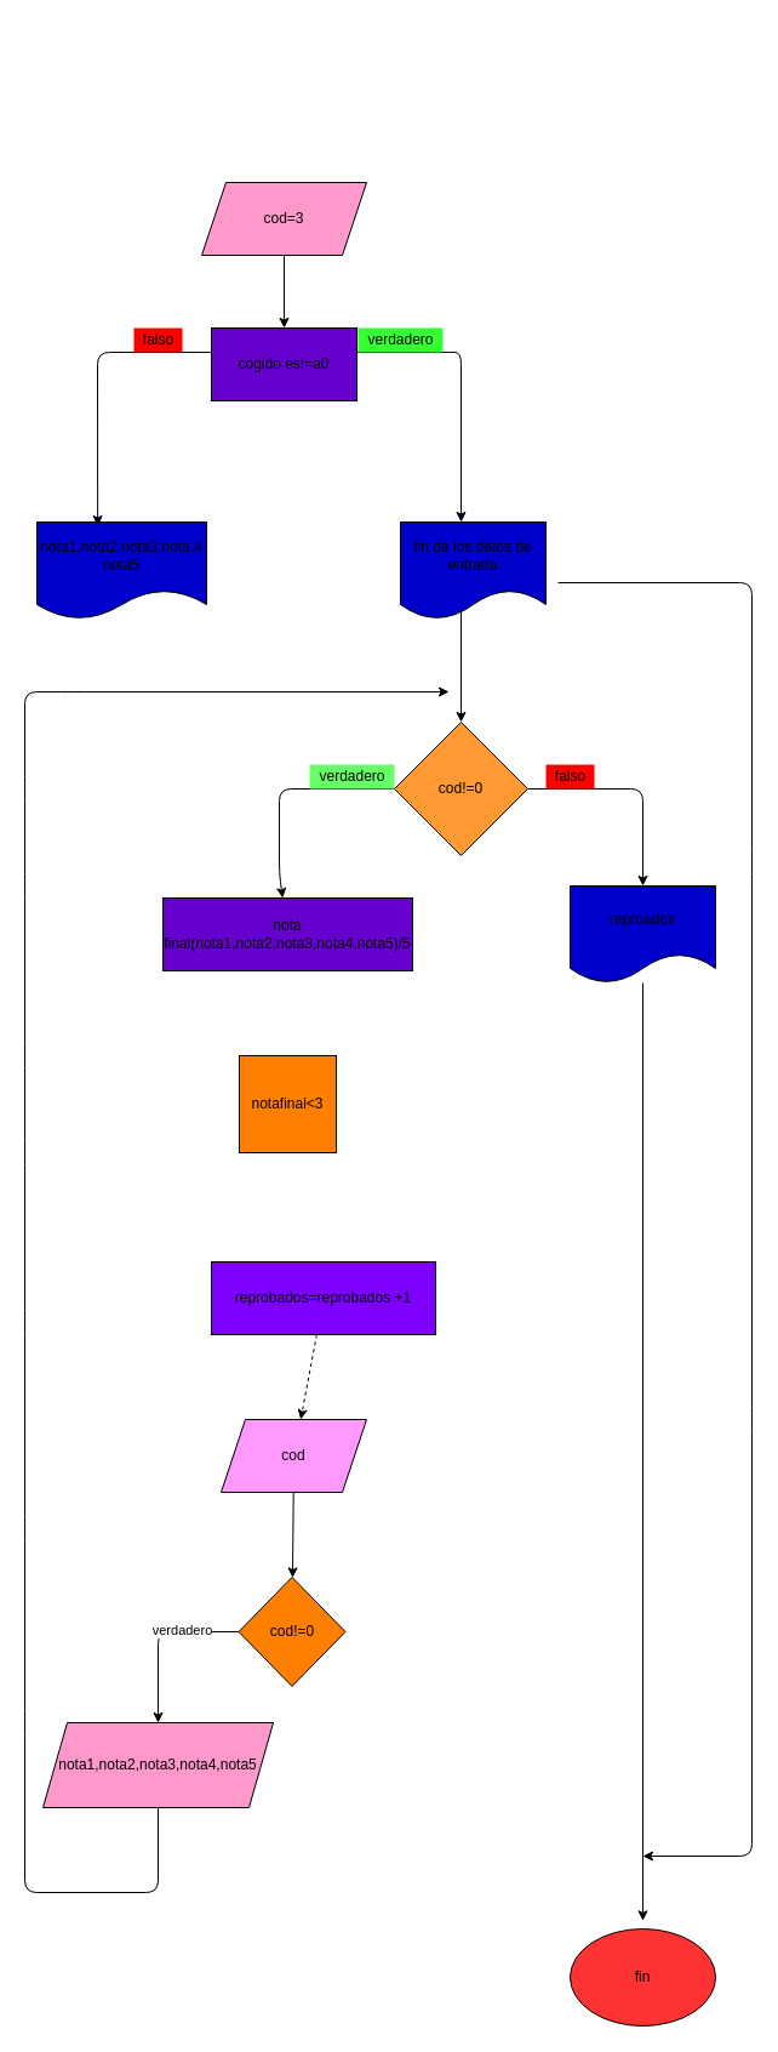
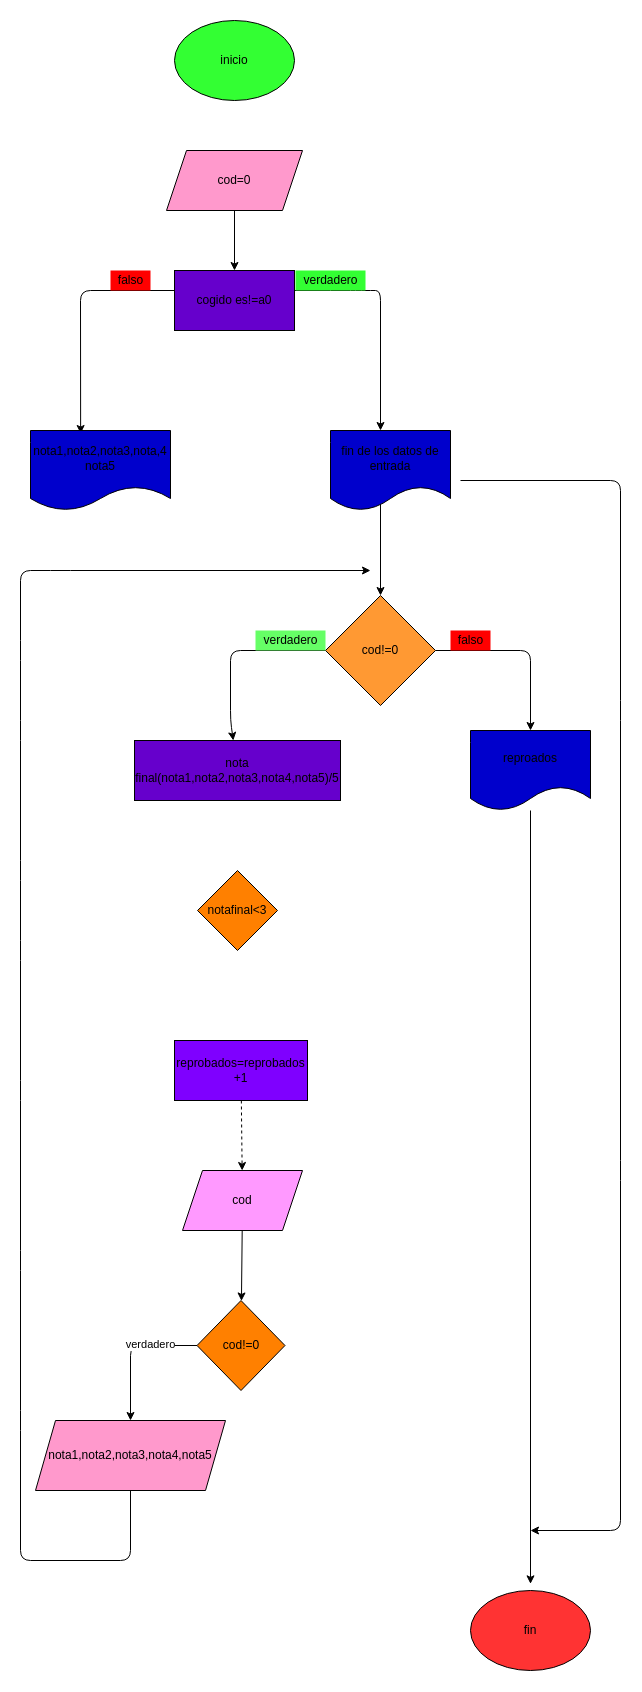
+ <mxCell id="2" value="inicio" style="ellipse;whiteSpace=wrap;html=1;fillColor=#33FF33;" parent="1" vertex="1"><mxGeometry x="174" y="20" width="120" height="80" as="geometry" /></mxCell>
- <mxCell id="4" value="cod=3" style="shape=parallelogram;perimeter=parallelogramPerimeter;whiteSpace=wrap;html=1;fixedSize=1;fillColor=#FF99CC;" parent="1" vertex="1"><mxGeometry x="166" y="150" width="136" height="60" as="geometry" /></mxCell>
+ <mxCell id="4" value="cod=0" style="shape=parallelogram;perimeter=parallelogramPerimeter;whiteSpace=wrap;html=1;fixedSize=1;fillColor=#FF99CC;" parent="1" vertex="1"><mxGeometry x="166" y="150" width="136" height="60" as="geometry" /></mxCell>
- <mxCell id="19" value="notafinal&amp;lt;3" style="whiteSpace=wrap;html=1;fillColor=#FF8000;rounded=0;" vertex="1" parent="1"><mxGeometry x="197" y="870" width="80" height="80" as="geometry" /></mxCell>
+ <mxCell id="19" value="notafinal&amp;lt;3" style="rhombus;whiteSpace=wrap;html=1;fillColor=#FF8000;" vertex="1" parent="1"><mxGeometry x="197" y="870" width="80" height="80" as="geometry" /></mxCell>
- <mxCell id="21" value="reprobados=reprobados +1" style="whiteSpace=wrap;html=1;fillColor=#7F00FF;" vertex="1" parent="1"><mxGeometry x="174" y="1040" width="185" height="60" as="geometry" /></mxCell>
+ <mxCell id="21" value="reprobados=reprobados +1" style="whiteSpace=wrap;html=1;fillColor=#7F00FF;" vertex="1" parent="1"><mxGeometry x="174" y="1040" width="133" height="60" as="geometry" /></mxCell>
